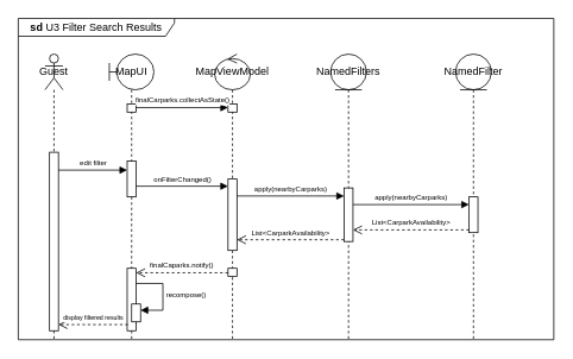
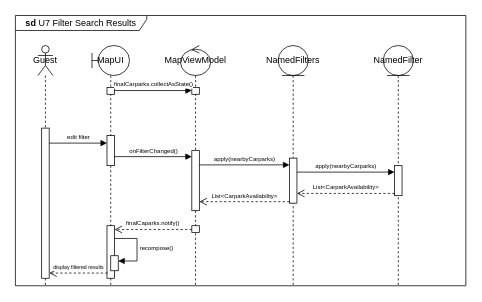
- <mxCell id="2" value="&lt;b&gt;sd&lt;/b&gt; U3 Filter Search Results" style="shape=umlFrame;whiteSpace=wrap;html=1;pointerEvents=0;width=175;height=20;" vertex="1" parent="1"><mxGeometry width="600" height="360" as="geometry" x="20" y="20" /></mxCell>
+ <mxCell id="2" value="&lt;b&gt;sd&lt;/b&gt; U7 Filter Search Results" style="shape=umlFrame;whiteSpace=wrap;html=1;pointerEvents=0;width=175;height=20;" vertex="1" parent="1"><mxGeometry width="600" height="360" as="geometry" x="20" y="20" /></mxCell>
